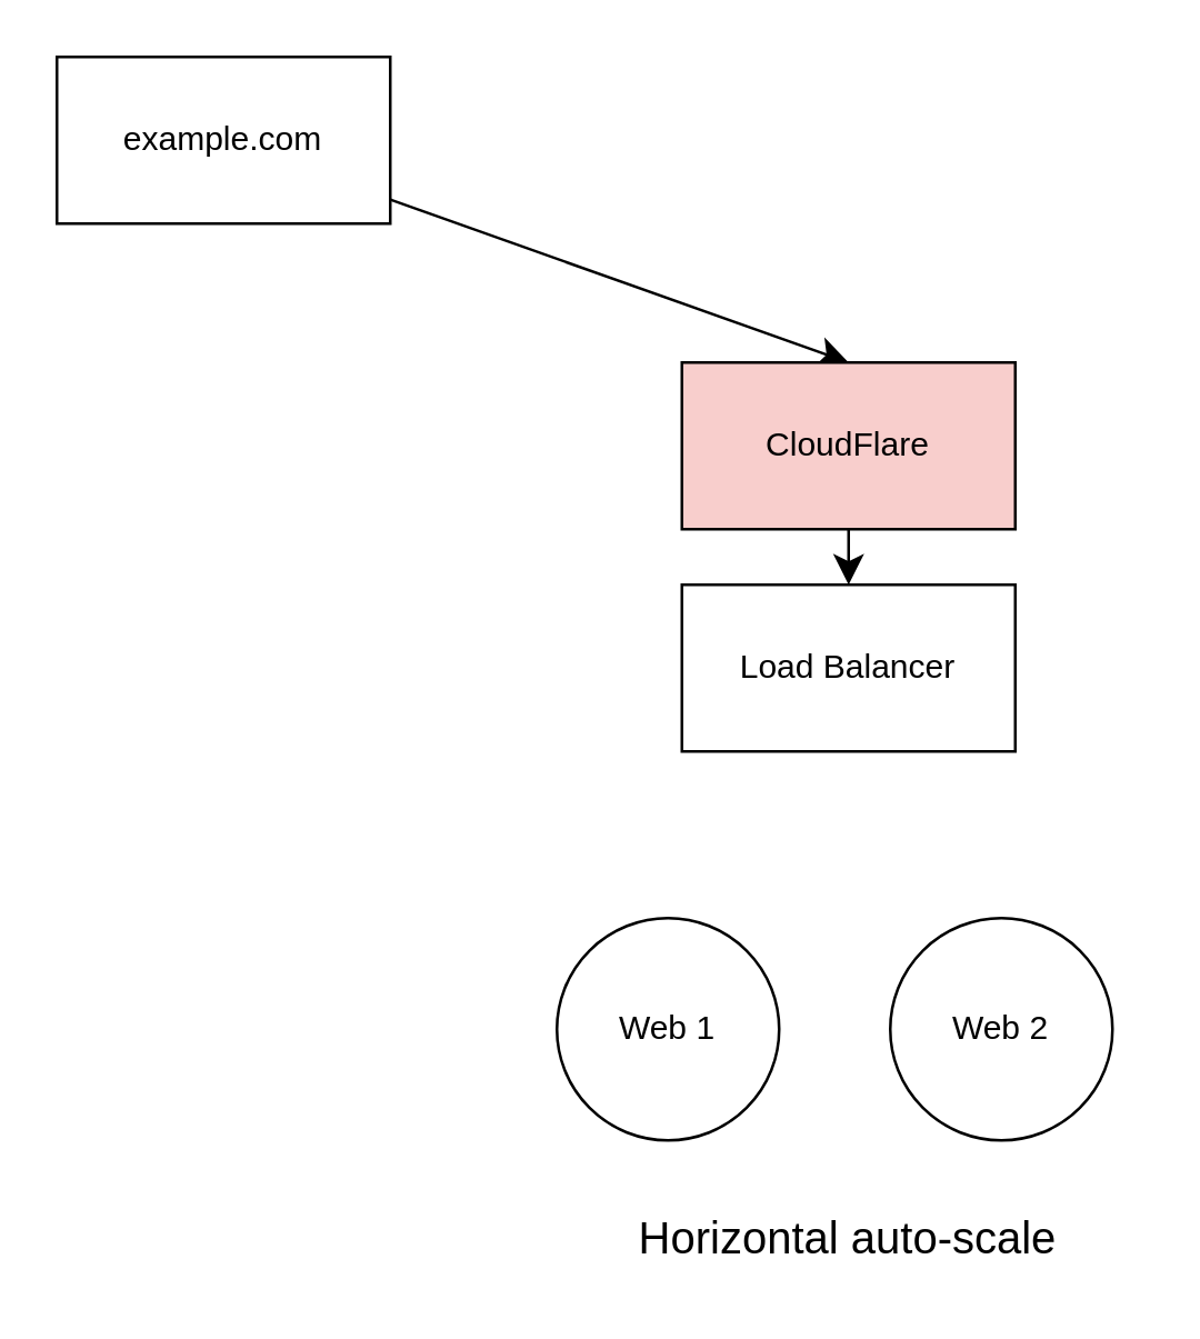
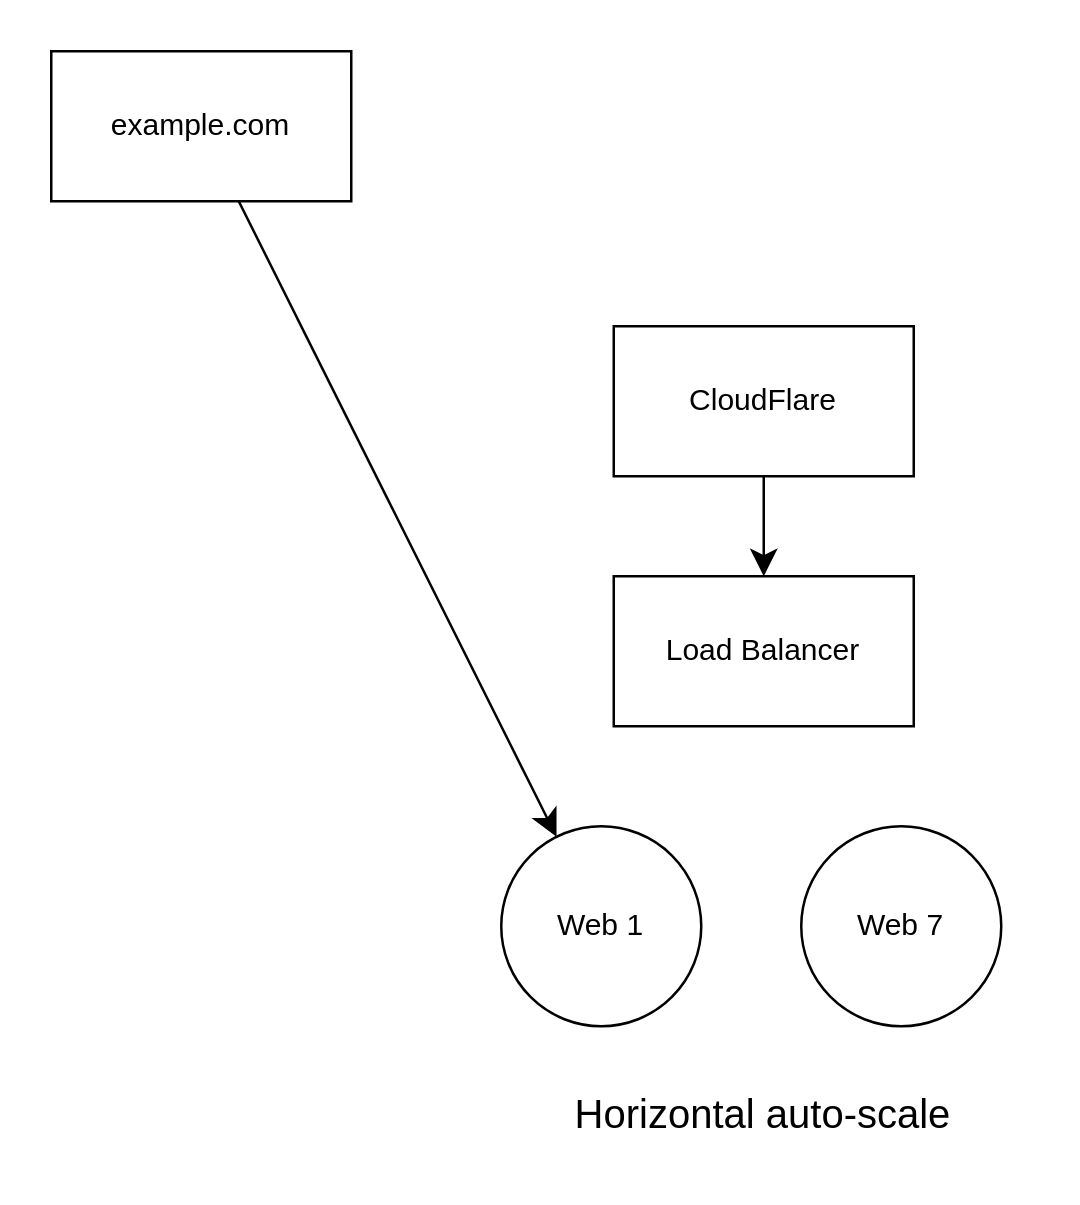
- <mxCell id="2" value="" style="edgeStyle=none;curved=1;rounded=0;orthogonalLoop=1;jettySize=auto;html=1;fontSize=12;startSize=8;endSize=8;entryX=0.5;entryY=0;entryDx=0;entryDy=0;" edge="1" parent="1" source="3" target="9"><mxGeometry relative="1" as="geometry"><mxPoint x="260" y="130" as="targetPoint" /></mxGeometry></mxCell>
+ <mxCell id="2" value="" style="edgeStyle=none;curved=1;rounded=0;orthogonalLoop=1;jettySize=auto;html=1;fontSize=12;startSize=8;endSize=8;" edge="1" parent="1" source="3" target="4"><mxGeometry relative="1" as="geometry"><mxPoint x="260" y="130" as="targetPoint" /></mxGeometry></mxCell>
- <mxCell id="9" value="CloudFlare" style="rounded=0;whiteSpace=wrap;html=1;fillColor=#f8cecc;" vertex="1" parent="1"><mxGeometry x="245" y="130" width="120" height="60" as="geometry" /></mxCell>
+ <mxCell id="9" value="CloudFlare" style="rounded=0;whiteSpace=wrap;html=1;" vertex="1" parent="1"><mxGeometry x="245" y="130" width="120" height="60" as="geometry" /></mxCell>
- <mxCell id="7" value="Load Balancer" style="rounded=0;whiteSpace=wrap;html=1;" vertex="1" parent="1"><mxGeometry x="245" y="210" width="120" height="60" as="geometry" /></mxCell>
+ <mxCell id="7" value="Load Balancer" style="rounded=0;whiteSpace=wrap;html=1;" vertex="1" parent="1"><mxGeometry x="245" y="230" width="120" height="60" as="geometry" /></mxCell>
- <mxCell id="5" value="Web 2" style="ellipse;whiteSpace=wrap;html=1;aspect=fixed;" vertex="1" parent="1"><mxGeometry x="320" y="330" width="80" height="80" as="geometry" /></mxCell>
+ <mxCell id="5" value="Web 7" style="ellipse;whiteSpace=wrap;html=1;aspect=fixed;" vertex="1" parent="1"><mxGeometry x="320" y="330" width="80" height="80" as="geometry" /></mxCell>
